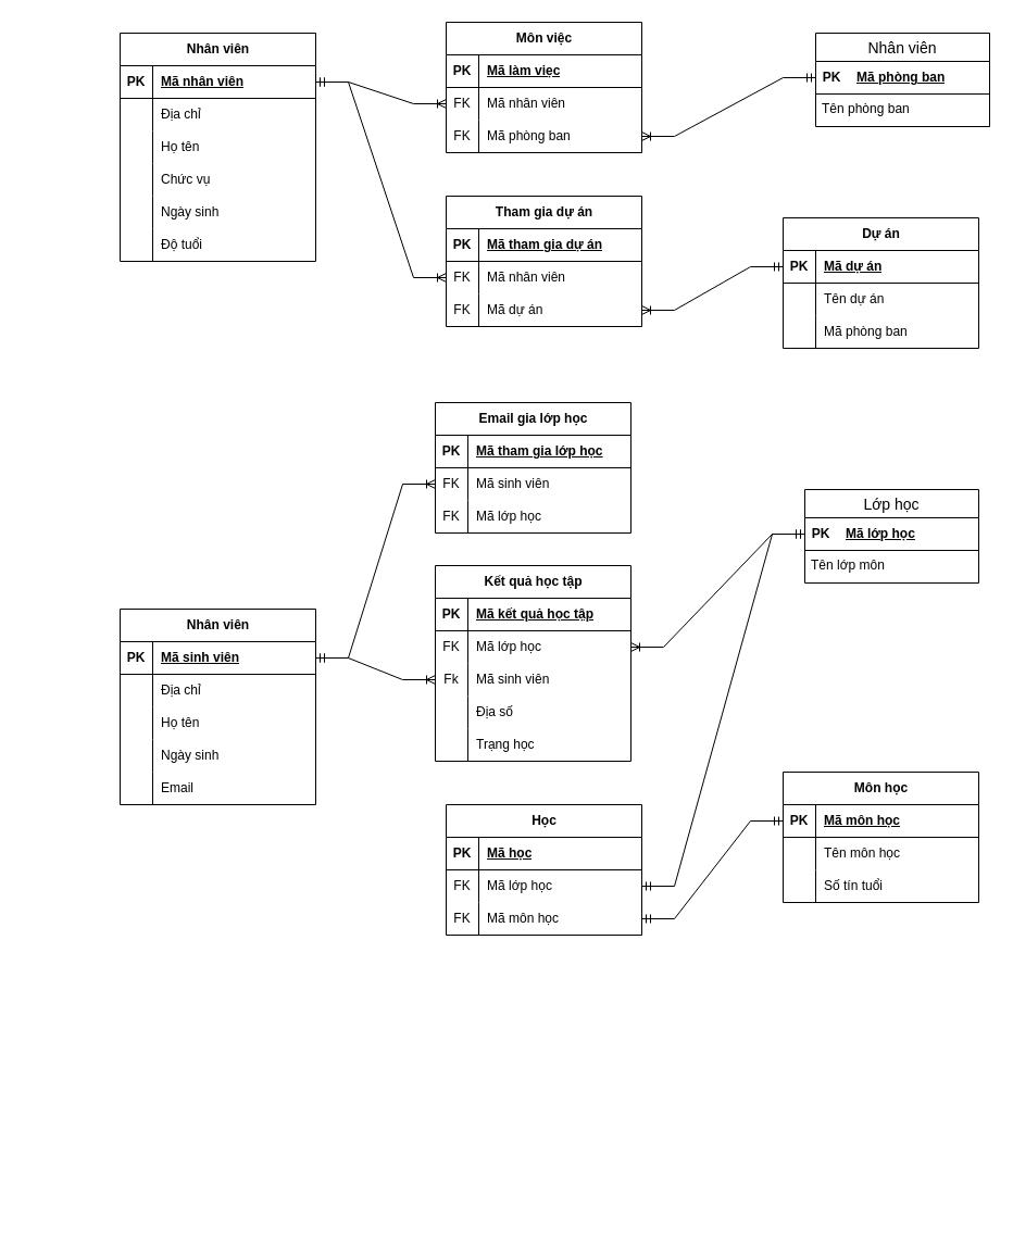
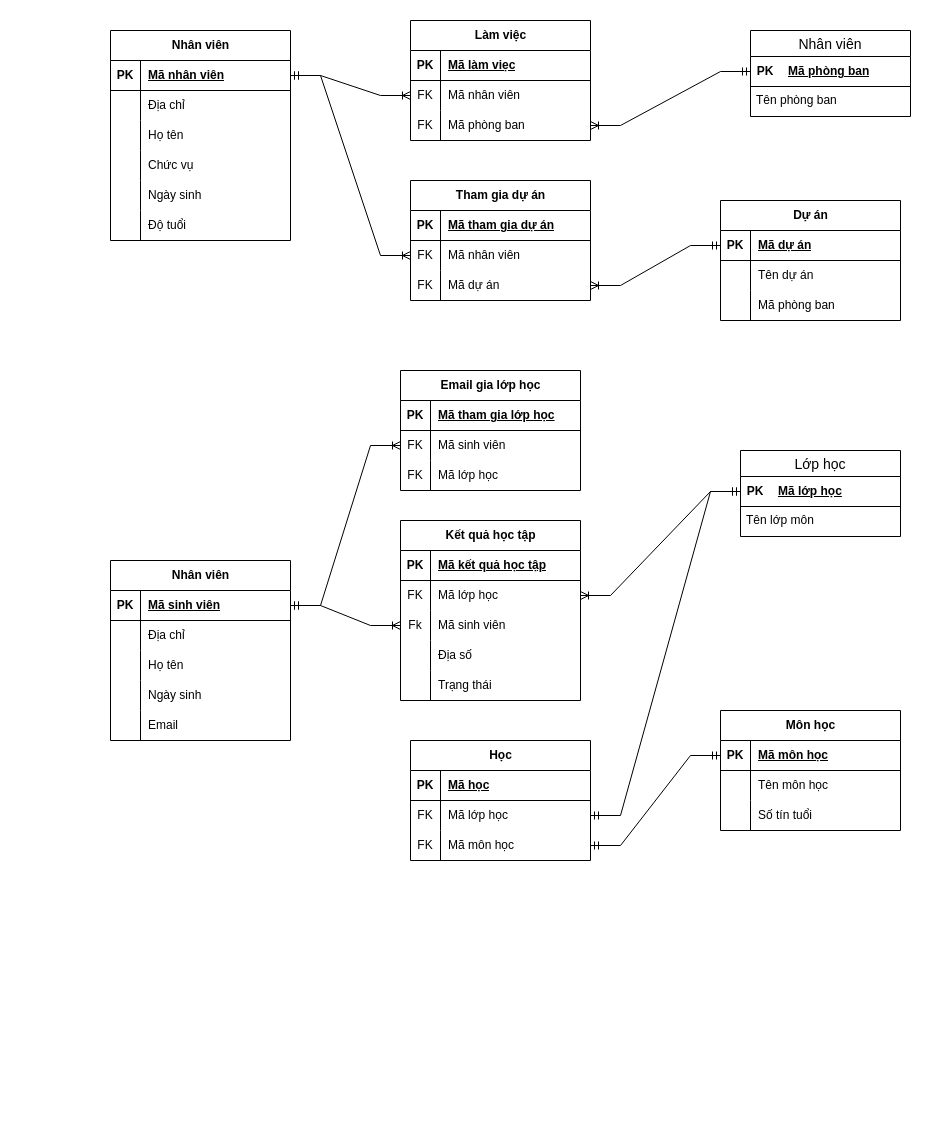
- <mxCell id="37" value="Môn việc" style="shape=table;startSize=30;container=1;collapsible=1;childLayout=tableLayout;fixedRows=1;rowLines=0;fontStyle=1;align=center;resizeLast=1;html=1;" vertex="1" parent="1"><mxGeometry x="410" y="20" width="180" height="120" as="geometry" /></mxCell>
+ <mxCell id="37" value="Làm việc" style="shape=table;startSize=30;container=1;collapsible=1;childLayout=tableLayout;fixedRows=1;rowLines=0;fontStyle=1;align=center;resizeLast=1;html=1;" vertex="1" parent="1"><mxGeometry x="410" y="20" width="180" height="120" as="geometry" /></mxCell>
- <mxCell id="110" value="Trạng học" style="shape=partialRectangle;connectable=0;fillColor=none;top=0;left=0;bottom=0;right=0;align=left;spacingLeft=6;overflow=hidden;whiteSpace=wrap;html=1;" vertex="1" parent="108"><mxGeometry x="30" width="150" height="30" as="geometry"><mxRectangle width="150" height="30" as="alternateBounds" /></mxGeometry></mxCell>
+ <mxCell id="110" value="Trạng thái" style="shape=partialRectangle;connectable=0;fillColor=none;top=0;left=0;bottom=0;right=0;align=left;spacingLeft=6;overflow=hidden;whiteSpace=wrap;html=1;" vertex="1" parent="108"><mxGeometry x="30" width="150" height="30" as="geometry"><mxRectangle width="150" height="30" as="alternateBounds" /></mxGeometry></mxCell>
